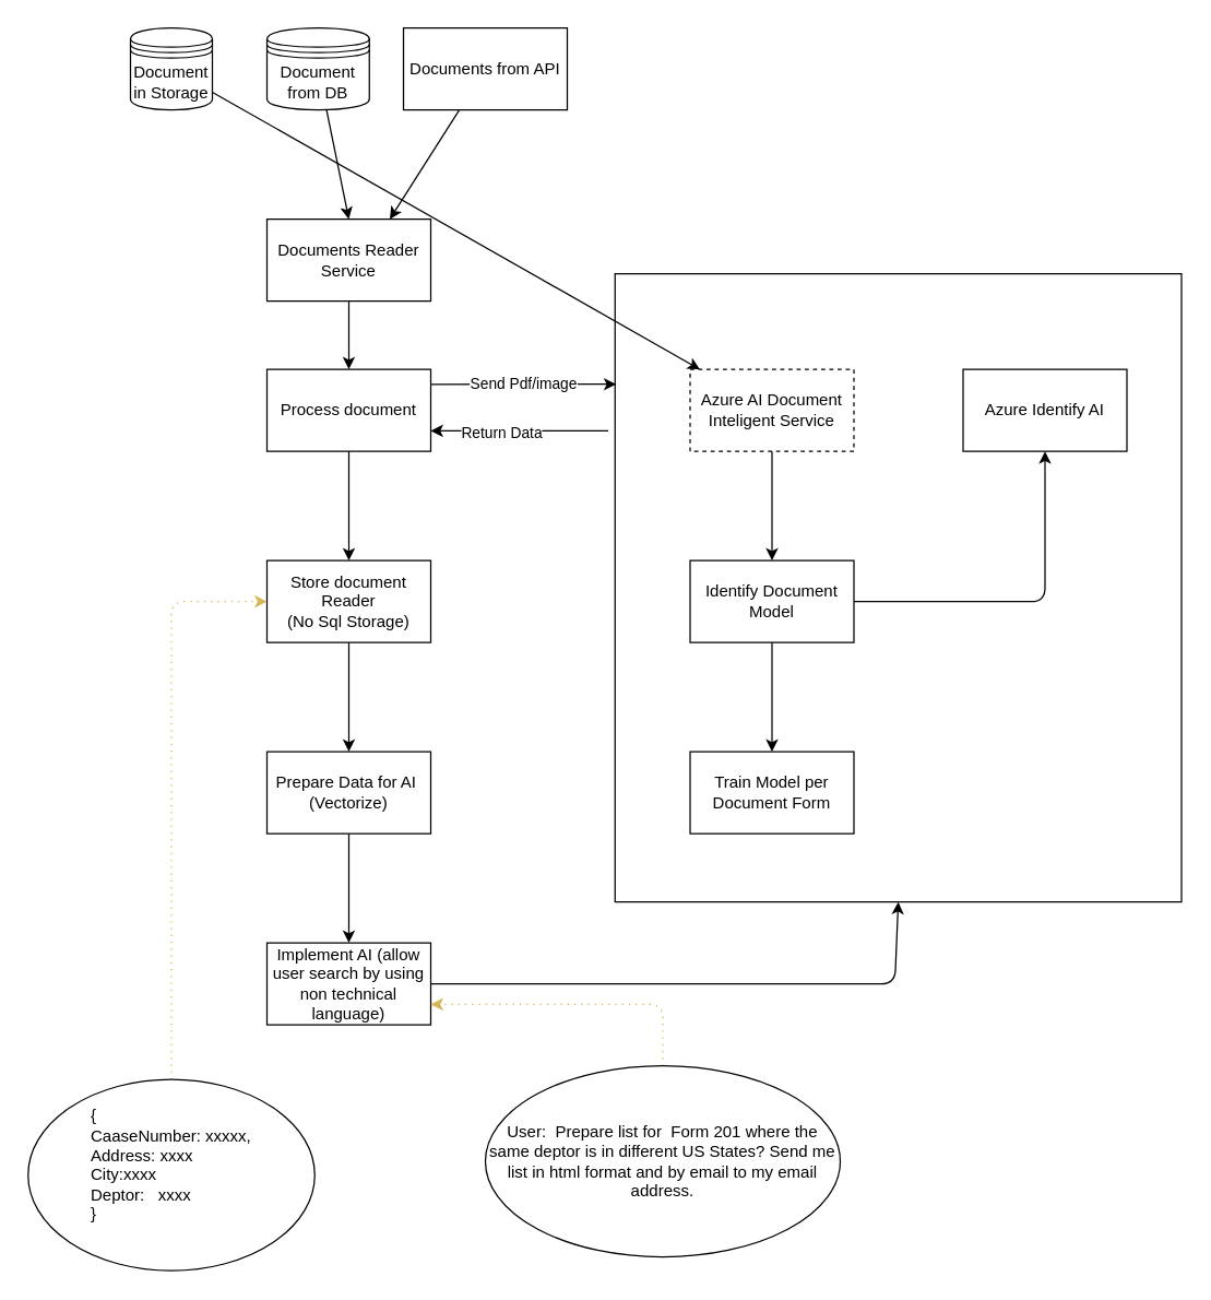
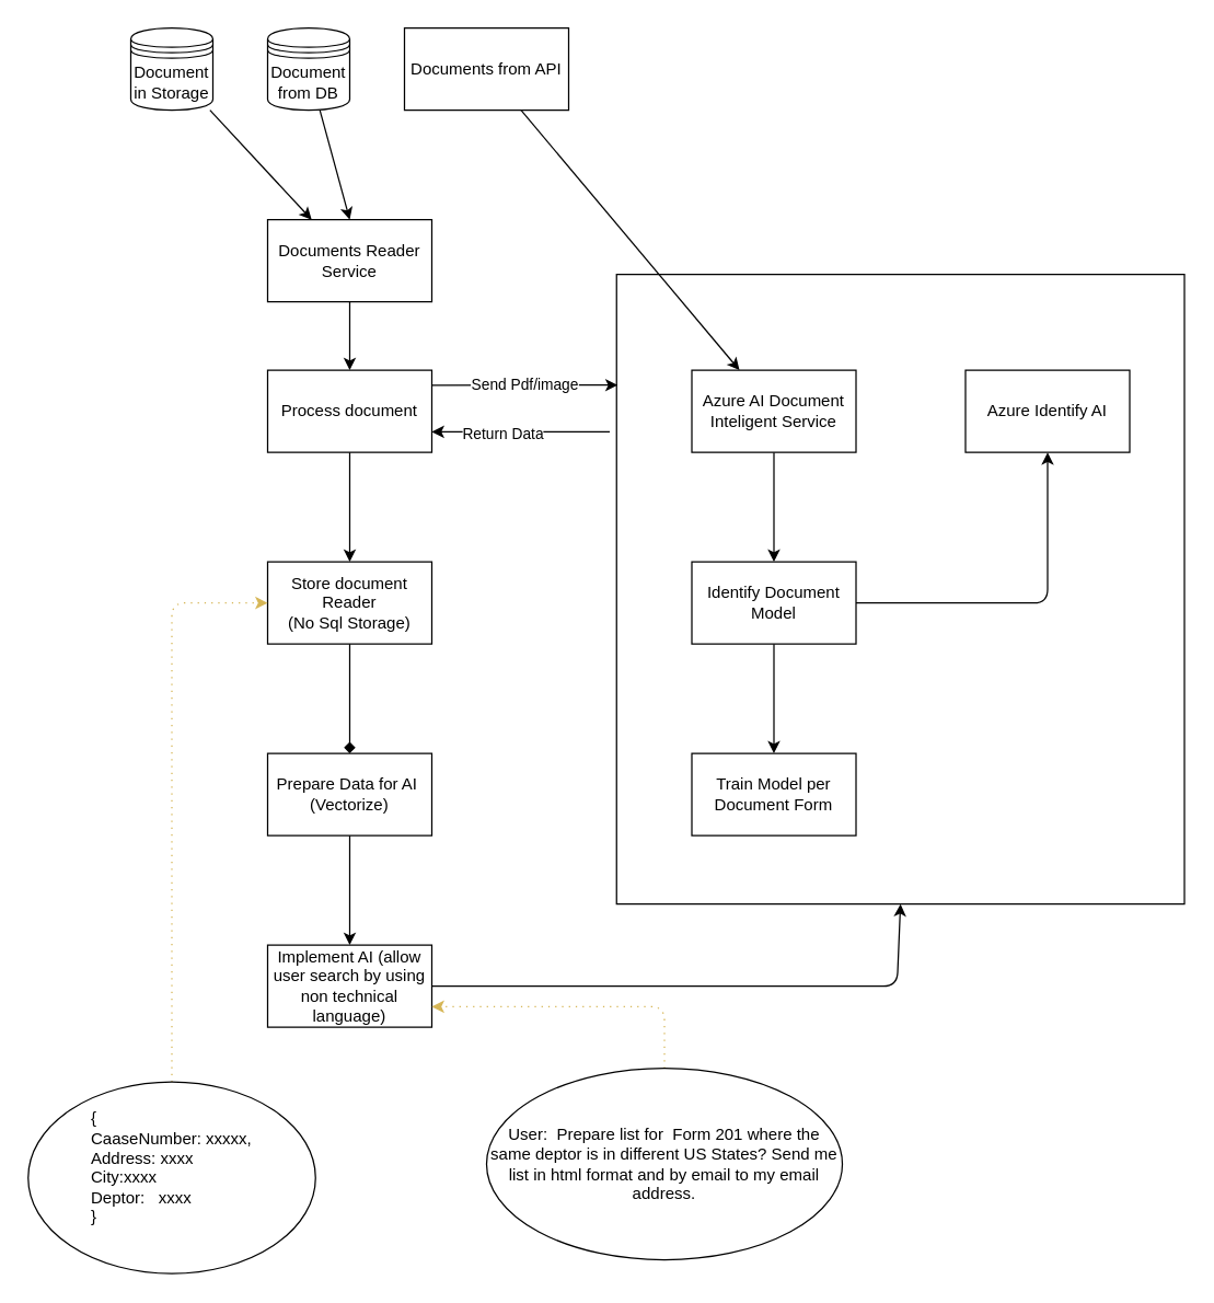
- <mxCell id="8" value="Document from DB" style="shape=datastore;whiteSpace=wrap;html=1;" vertex="1" parent="1"><mxGeometry x="195" y="20" width="75" height="60" as="geometry" /></mxCell>
+ <mxCell id="8" value="Document from DB" style="shape=datastore;whiteSpace=wrap;html=1;" vertex="1" parent="1"><mxGeometry x="195" y="20" width="60" height="60" as="geometry" /></mxCell>
- <mxCell id="9" style="edgeStyle=none;html=1;entryX=0.75;entryY=0;entryDx=0;entryDy=0;" edge="1" parent="1" source="10" target="12"><mxGeometry relative="1" as="geometry" /></mxCell>
+ <mxCell id="9" style="edgeStyle=none;html=1;" edge="1" parent="1" source="10" target="18"><mxGeometry relative="1" as="geometry" /></mxCell>
- <mxCell id="5" style="edgeStyle=none;html=1;" edge="1" parent="1" source="6" target="18"><mxGeometry relative="1" as="geometry" /></mxCell>
+ <mxCell id="5" style="edgeStyle=none;html=1;" edge="1" parent="1" source="6" target="12"><mxGeometry relative="1" as="geometry" /></mxCell>
- <mxCell id="18" value="Azure AI Document Inteligent Service" style="rounded=0;whiteSpace=wrap;html=1;dashed=1;" vertex="1" parent="1"><mxGeometry x="505" y="270" width="120" height="60" as="geometry" /></mxCell>
+ <mxCell id="18" value="Azure AI Document Inteligent Service" style="rounded=0;whiteSpace=wrap;html=1;" vertex="1" parent="1"><mxGeometry x="505" y="270" width="120" height="60" as="geometry" /></mxCell>
- <mxCell id="23" value="" style="edgeStyle=none;html=1;" edge="1" parent="1" source="24" target="26"><mxGeometry relative="1" as="geometry" /></mxCell>
+ <mxCell id="23" value="" style="edgeStyle=none;html=1;endArrow=diamond;" edge="1" parent="1" source="24" target="26"><mxGeometry relative="1" as="geometry" /></mxCell>
